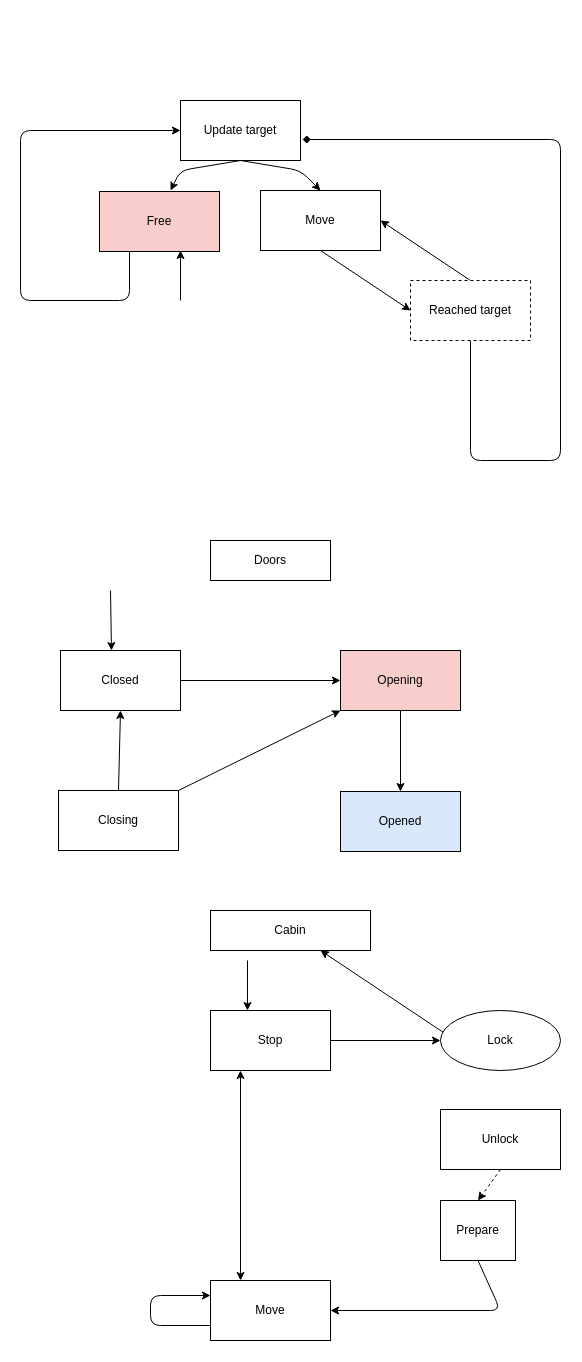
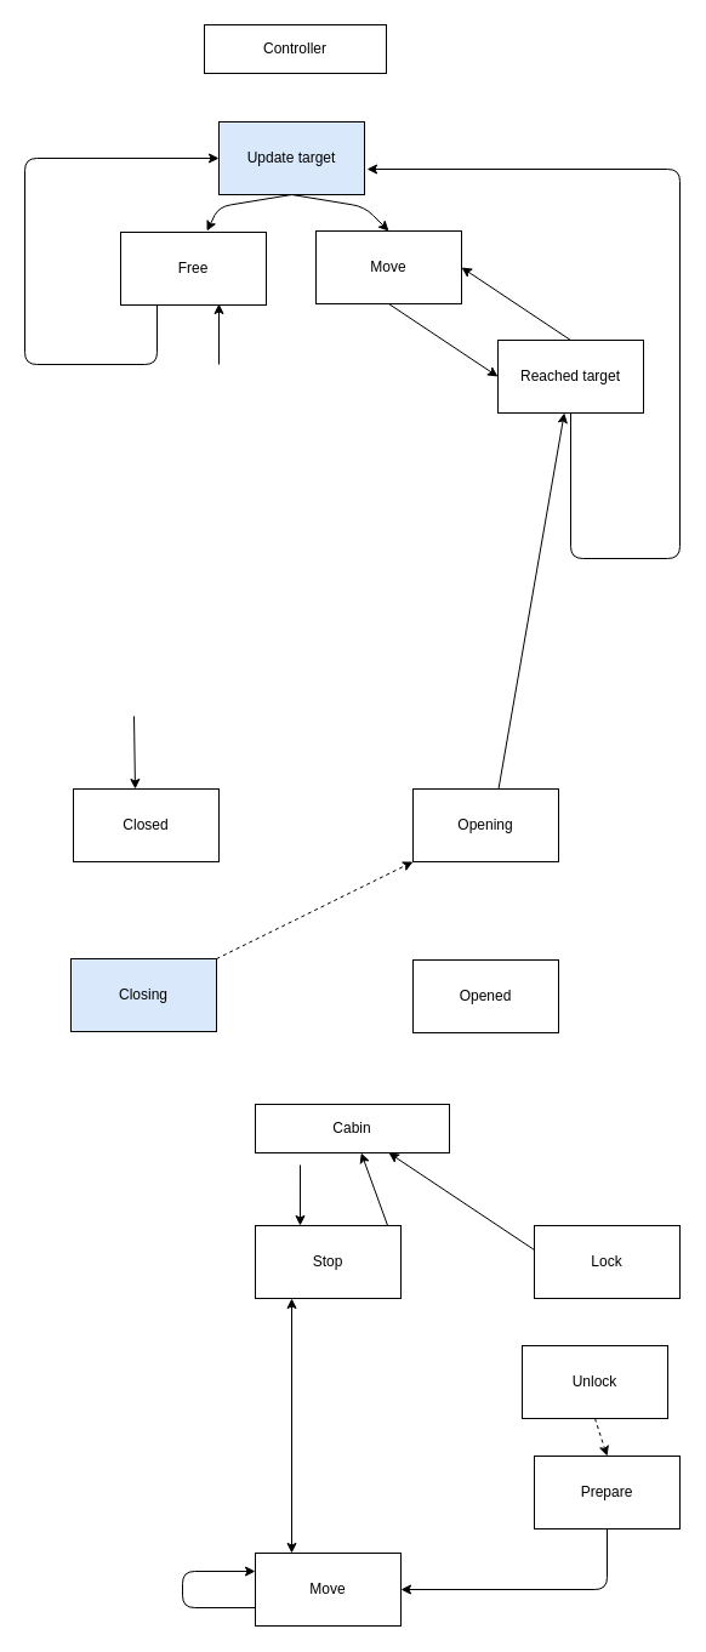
+ <mxCell id="2" value="Controller" style="rounded=0;whiteSpace=wrap;html=1;" parent="1" vertex="1"><mxGeometry x="168" y="20" width="150" height="40" as="geometry" /></mxCell>
- <mxCell id="4" value="Update target" style="whiteSpace=wrap;html=1;" parent="1" vertex="1"><mxGeometry x="180" y="100" width="120" height="60" as="geometry" /></mxCell>
+ <mxCell id="4" value="Update target" style="whiteSpace=wrap;html=1;fillColor=#dae8fc;" parent="1" vertex="1"><mxGeometry x="180" y="100" width="120" height="60" as="geometry" /></mxCell>
- <mxCell id="9" style="edgeStyle=none;rounded=1;orthogonalLoop=1;jettySize=auto;html=1;exitX=0.5;exitY=1;exitDx=0;exitDy=0;entryX=1.017;entryY=0.65;entryDx=0;entryDy=0;entryPerimeter=0;curved=0;endArrow=diamond;" parent="1" source="8" target="4" edge="1"><mxGeometry relative="1" as="geometry"><mxPoint x="620" y="130" as="targetPoint" /><Array as="points"><mxPoint x="470" y="460" /><mxPoint x="560" y="460" /><mxPoint x="560" y="139" /></Array><mxPoint x="320" y="430" as="sourcePoint" /></mxGeometry></mxCell>
+ <mxCell id="9" style="edgeStyle=none;rounded=1;orthogonalLoop=1;jettySize=auto;html=1;exitX=0.5;exitY=1;exitDx=0;exitDy=0;entryX=1.017;entryY=0.65;entryDx=0;entryDy=0;entryPerimeter=0;curved=0;" parent="1" source="8" target="4" edge="1"><mxGeometry relative="1" as="geometry"><mxPoint x="620" y="130" as="targetPoint" /><Array as="points"><mxPoint x="470" y="460" /><mxPoint x="560" y="460" /><mxPoint x="560" y="139" /></Array><mxPoint x="320" y="430" as="sourcePoint" /></mxGeometry></mxCell>
- <mxCell id="11" value="Free" style="whiteSpace=wrap;html=1;fillColor=#f8cecc;" parent="1" vertex="1"><mxGeometry x="99" y="191" width="120" height="60" as="geometry" /></mxCell>
+ <mxCell id="11" value="Free" style="whiteSpace=wrap;html=1;" parent="1" vertex="1"><mxGeometry x="99" y="191" width="120" height="60" as="geometry" /></mxCell>
- <mxCell id="8" value="Reached target" style="whiteSpace=wrap;html=1;dashed=1;" parent="1" vertex="1"><mxGeometry x="410" y="280" width="120" height="60" as="geometry" /></mxCell>
+ <mxCell id="8" value="Reached target" style="whiteSpace=wrap;html=1;" parent="1" vertex="1"><mxGeometry x="410" y="280" width="120" height="60" as="geometry" /></mxCell>
- <mxCell id="14" value="Doors" style="whiteSpace=wrap;html=1;" parent="1" vertex="1"><mxGeometry x="210" y="540" width="120" height="40" as="geometry" /></mxCell>
- <mxCell id="15" style="edgeStyle=none;rounded=0;orthogonalLoop=1;jettySize=auto;html=1;exitX=1;exitY=0.5;exitDx=0;exitDy=0;entryX=0;entryY=0.5;entryDx=0;entryDy=0;" parent="1" source="16" target="18" edge="1"><mxGeometry relative="1" as="geometry" /></mxCell>
- <mxCell id="18" value="Opening" style="whiteSpace=wrap;html=1;fillColor=#f8cecc;" parent="1" vertex="1"><mxGeometry x="340" y="650" width="120" height="60" as="geometry" /></mxCell>
+ <mxCell id="18" value="Opening" style="whiteSpace=wrap;html=1;" parent="1" vertex="1"><mxGeometry x="340" y="650" width="120" height="60" as="geometry" /></mxCell>
- <mxCell id="17" style="edgeStyle=none;rounded=0;orthogonalLoop=1;jettySize=auto;html=1;exitX=0.5;exitY=1;exitDx=0;exitDy=0;entryX=0.5;entryY=0;entryDx=0;entryDy=0;" parent="1" source="18" target="19" edge="1"><mxGeometry relative="1" as="geometry" /></mxCell>
+ <mxCell id="17" style="edgeStyle=none;rounded=0;orthogonalLoop=1;jettySize=auto;html=1;exitX=0.5;exitY=1;exitDx=0;exitDy=0;" parent="1" source="18" target="8" edge="1"><mxGeometry relative="1" as="geometry" /></mxCell>
- <mxCell id="20" style="edgeStyle=none;rounded=0;orthogonalLoop=1;jettySize=auto;html=1;exitX=1;exitY=0;exitDx=0;exitDy=0;entryX=0;entryY=1;entryDx=0;entryDy=0;" parent="1" source="22" target="18" edge="1"><mxGeometry relative="1" as="geometry" /></mxCell>
+ <mxCell id="20" style="edgeStyle=none;rounded=0;orthogonalLoop=1;jettySize=auto;html=1;exitX=1;exitY=0;exitDx=0;exitDy=0;entryX=0;entryY=1;entryDx=0;entryDy=0;dashed=1;" parent="1" source="22" target="18" edge="1"><mxGeometry relative="1" as="geometry" /></mxCell>
- <mxCell id="21" style="edgeStyle=none;rounded=0;orthogonalLoop=1;jettySize=auto;html=1;exitX=0.5;exitY=0;exitDx=0;exitDy=0;entryX=0.5;entryY=1;entryDx=0;entryDy=0;" parent="1" source="22" target="16" edge="1"><mxGeometry relative="1" as="geometry" /></mxCell>
- <mxCell id="22" value="Closing" style="whiteSpace=wrap;html=1;" parent="1" vertex="1"><mxGeometry x="58" y="790" width="120" height="60" as="geometry" /></mxCell>
+ <mxCell id="22" value="Closing" style="whiteSpace=wrap;html=1;fillColor=#dae8fc;" parent="1" vertex="1"><mxGeometry x="58" y="790" width="120" height="60" as="geometry" /></mxCell>
- <mxCell id="19" value="Opened" style="whiteSpace=wrap;html=1;fillColor=#dae8fc;" parent="1" vertex="1"><mxGeometry x="340" y="791" width="120" height="60" as="geometry" /></mxCell>
+ <mxCell id="19" value="Opened" style="whiteSpace=wrap;html=1;" parent="1" vertex="1"><mxGeometry x="340" y="791" width="120" height="60" as="geometry" /></mxCell>
- <mxCell id="25" style="edgeStyle=none;rounded=0;orthogonalLoop=1;jettySize=auto;html=1;exitX=1;exitY=0.5;exitDx=0;exitDy=0;entryX=0;entryY=0.5;entryDx=0;entryDy=0;" parent="1" source="26" target="32" edge="1"><mxGeometry relative="1" as="geometry" /></mxCell>
+ <mxCell id="25" style="edgeStyle=none;rounded=0;orthogonalLoop=1;jettySize=auto;html=1;exitX=1;exitY=0.5;exitDx=0;exitDy=0;" parent="1" source="26" target="24" edge="1"><mxGeometry relative="1" as="geometry" /></mxCell>
- <mxCell id="32" value="Lock" style="ellipse;whiteSpace=wrap;html=1;" parent="1" vertex="1"><mxGeometry x="440" y="1010" width="120" height="60" as="geometry" /></mxCell>
+ <mxCell id="32" value="Lock" style="whiteSpace=wrap;html=1;" parent="1" vertex="1"><mxGeometry x="440" y="1010" width="120" height="60" as="geometry" /></mxCell>
- <mxCell id="34" value="Unlock" style="whiteSpace=wrap;html=1;" parent="1" vertex="1"><mxGeometry x="440" y="1109" width="120" height="60" as="geometry" /></mxCell>
+ <mxCell id="34" value="Unlock" style="whiteSpace=wrap;html=1;" parent="1" vertex="1"><mxGeometry x="430" y="1109" width="120" height="60" as="geometry" /></mxCell>
- <mxCell id="36" value="Prepare" style="whiteSpace=wrap;html=1;" parent="1" vertex="1"><mxGeometry x="440" y="1200" width="75" height="60" as="geometry" /></mxCell>
+ <mxCell id="36" value="Prepare" style="whiteSpace=wrap;html=1;" parent="1" vertex="1"><mxGeometry x="440" y="1200" width="120" height="60" as="geometry" /></mxCell>
